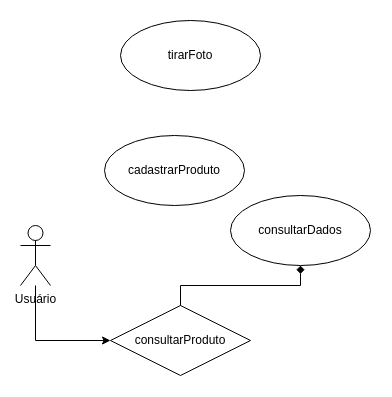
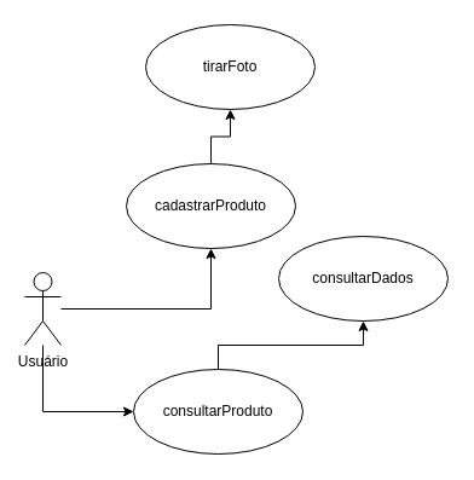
+ <mxCell id="5" style="edgeStyle=orthogonalEdgeStyle;rounded=0;orthogonalLoop=1;jettySize=auto;html=1;entryX=0.5;entryY=1;entryDx=0;entryDy=0;" edge="1" parent="1" source="6" target="7"><mxGeometry relative="1" as="geometry" /></mxCell>
+ <mxCell id="2" style="edgeStyle=orthogonalEdgeStyle;rounded=0;orthogonalLoop=1;jettySize=auto;html=1;" edge="1" parent="1" source="4" target="6"><mxGeometry relative="1" as="geometry" /></mxCell>
- <mxCell id="8" style="edgeStyle=orthogonalEdgeStyle;rounded=0;orthogonalLoop=1;jettySize=auto;html=1;endArrow=diamond;" edge="1" parent="1" source="9" target="10"><mxGeometry relative="1" as="geometry" /></mxCell>
+ <mxCell id="8" style="edgeStyle=orthogonalEdgeStyle;rounded=0;orthogonalLoop=1;jettySize=auto;html=1;" edge="1" parent="1" source="9" target="10"><mxGeometry relative="1" as="geometry" /></mxCell>
- <mxCell id="9" value="consultarProduto" style="rhombus;whiteSpace=wrap;html=1;" vertex="1" parent="1"><mxGeometry x="110" y="305" width="140" height="70" as="geometry" /></mxCell>
+ <mxCell id="9" value="consultarProduto" style="ellipse;whiteSpace=wrap;html=1;" vertex="1" parent="1"><mxGeometry x="110" y="305" width="140" height="70" as="geometry" /></mxCell>
